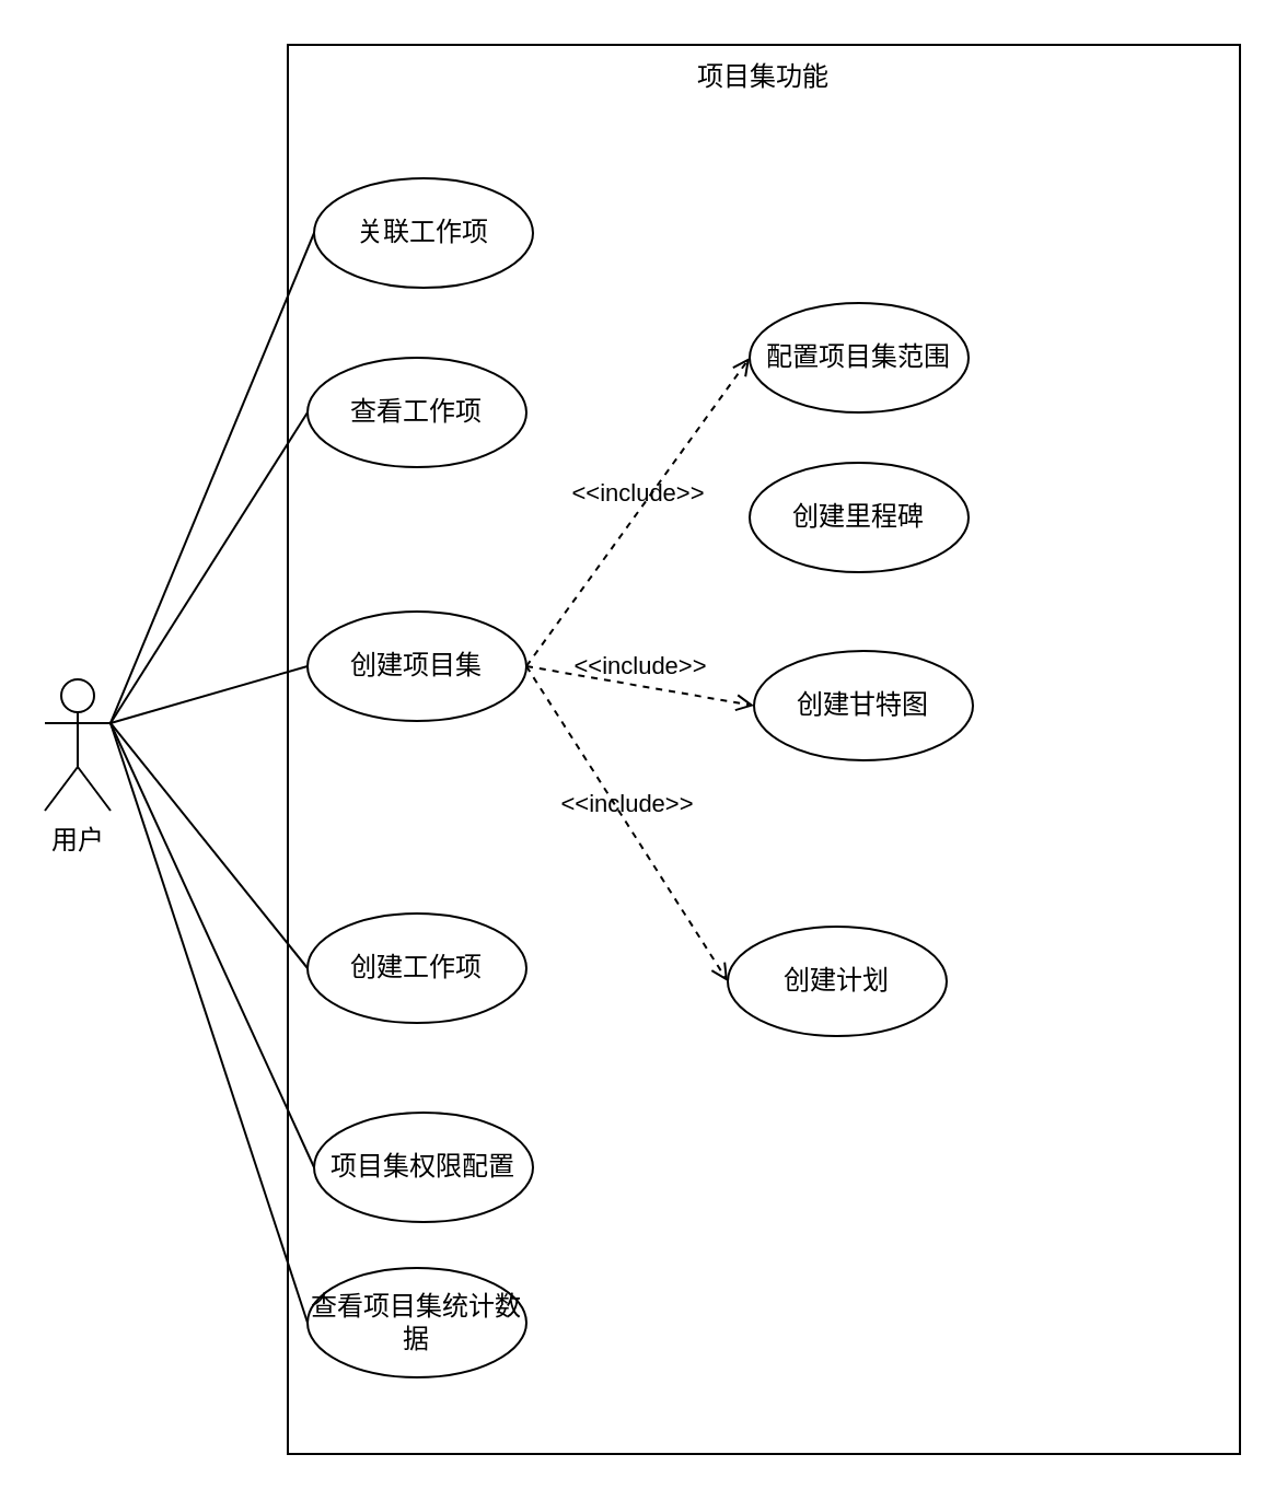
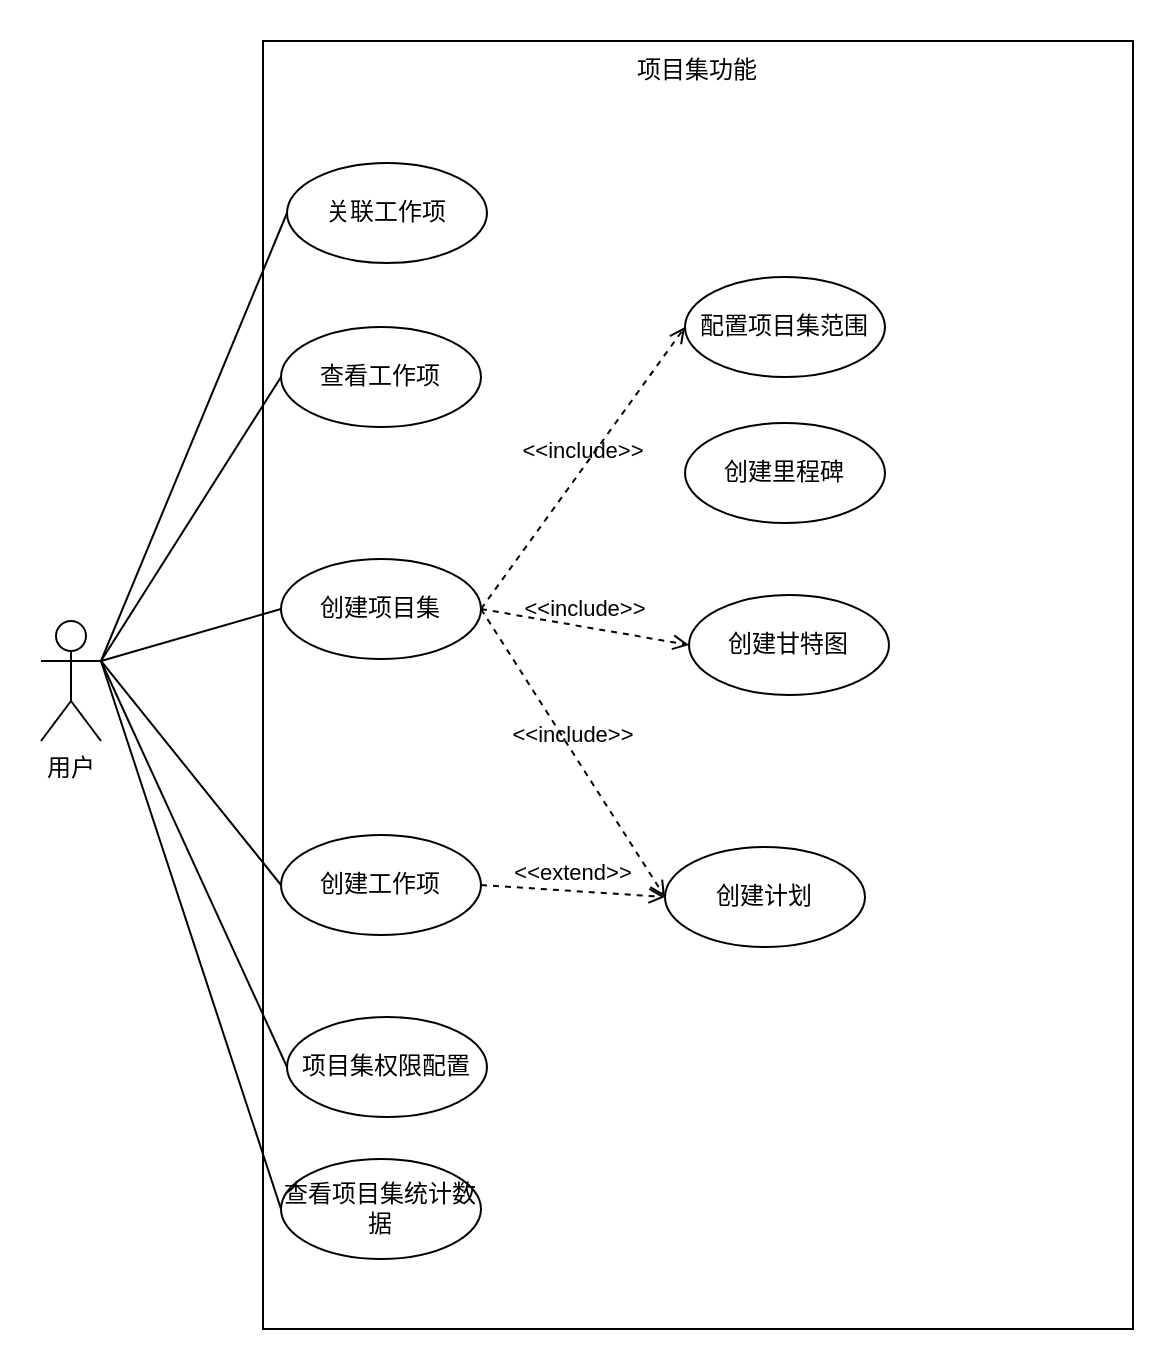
+ <mxCell id="22" value="&amp;lt;&amp;lt;extend&amp;gt;&amp;gt;" style="html=1;verticalAlign=bottom;labelBackgroundColor=none;endArrow=open;endFill=0;dashed=1;rounded=0;exitX=1;exitY=0.5;exitDx=0;exitDy=0;entryX=0;entryY=0.5;entryDx=0;entryDy=0;" parent="1" source="11" target="9" edge="1"><mxGeometry width="160" relative="1" as="geometry"><mxPoint x="250" y="379" as="sourcePoint" /><mxPoint x="410" y="379" as="targetPoint" /></mxGeometry></mxCell>
